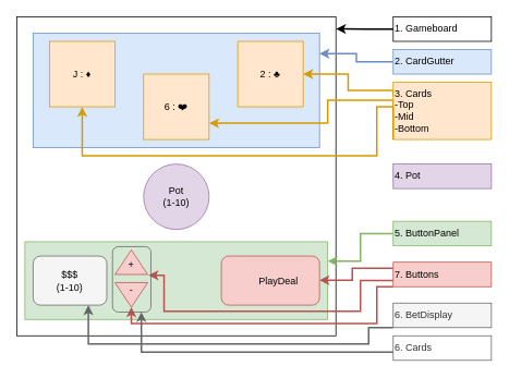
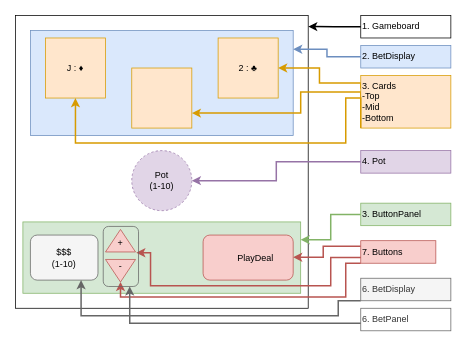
- <mxCell id="21" value="2. CardGutter" style="text;html=1;align=left;verticalAlign=middle;whiteSpace=wrap;rounded=0;strokeColor=#6c8ebf;fillColor=#dae8fc;" parent="1" vertex="1"><mxGeometry x="480" y="60" width="120" height="30" as="geometry" /></mxCell>
+ <mxCell id="21" value="2. BetDisplay" style="text;html=1;align=left;verticalAlign=middle;whiteSpace=wrap;rounded=0;strokeColor=#6c8ebf;fillColor=#dae8fc;" parent="1" vertex="1"><mxGeometry x="480" y="60" width="120" height="30" as="geometry" /></mxCell>
- <mxCell id="13" value="6 : ❤️" style="text;html=1;align=center;verticalAlign=middle;whiteSpace=wrap;rounded=0;fillColor=none;" parent="1" vertex="1"><mxGeometry x="185" y="115" width="60" height="30" as="geometry" /></mxCell>
+ <mxCell id="27" style="edgeStyle=orthogonalEdgeStyle;rounded=0;orthogonalLoop=1;jettySize=auto;html=1;strokeWidth=2;fillColor=#e1d5e7;strokeColor=#9673a6;" parent="1" source="28" target="16" edge="1"><mxGeometry relative="1" as="geometry" /></mxCell>
- <mxCell id="16" value="Pot&lt;br&gt;(1-10)" style="ellipse;whiteSpace=wrap;html=1;aspect=fixed;fillColor=#e1d5e7;strokeColor=#9673a6;" parent="1" vertex="1"><mxGeometry x="175" y="200" width="80" height="80" as="geometry" /></mxCell>
+ <mxCell id="16" value="Pot&lt;br&gt;(1-10)" style="ellipse;whiteSpace=wrap;html=1;aspect=fixed;fillColor=#e1d5e7;strokeColor=#9673a6;dashed=1;" parent="1" vertex="1"><mxGeometry x="175" y="200" width="80" height="80" as="geometry" /></mxCell>
- <mxCell id="30" value="5. ButtonPanel" style="text;html=1;align=left;verticalAlign=middle;whiteSpace=wrap;rounded=0;strokeColor=#82b366;fillColor=#d5e8d4;" parent="1" vertex="1"><mxGeometry x="480" y="270" width="120" height="30" as="geometry" /></mxCell>
+ <mxCell id="30" value="3. ButtonPanel" style="text;html=1;align=left;verticalAlign=middle;whiteSpace=wrap;rounded=0;strokeColor=#82b366;fillColor=#d5e8d4;" parent="1" vertex="1"><mxGeometry x="480" y="270" width="120" height="30" as="geometry" /></mxCell>
- <mxCell id="33" value="7. Buttons" style="text;html=1;align=left;verticalAlign=middle;whiteSpace=wrap;rounded=0;strokeColor=#b85450;fillColor=#f8cecc;" parent="1" vertex="1"><mxGeometry x="480" y="320" width="120" height="30" as="geometry" /></mxCell>
+ <mxCell id="33" value="7. Buttons" style="text;html=1;align=left;verticalAlign=middle;whiteSpace=wrap;rounded=0;strokeColor=#b85450;fillColor=#f8cecc;" parent="1" vertex="1"><mxGeometry x="480" y="320" width="100" height="30" as="geometry" /></mxCell>
- <mxCell id="39" value="6. Cards" style="text;html=1;align=left;verticalAlign=middle;whiteSpace=wrap;rounded=0;strokeColor=#666666;fillColor=none;fontColor=#333333;" parent="1" vertex="1"><mxGeometry x="480" y="410" width="120" height="30" as="geometry" /></mxCell>
+ <mxCell id="39" value="6. BetPanel" style="text;html=1;align=left;verticalAlign=middle;whiteSpace=wrap;rounded=0;strokeColor=#666666;fillColor=none;fontColor=#333333;" parent="1" vertex="1"><mxGeometry x="480" y="410" width="120" height="30" as="geometry" /></mxCell>
